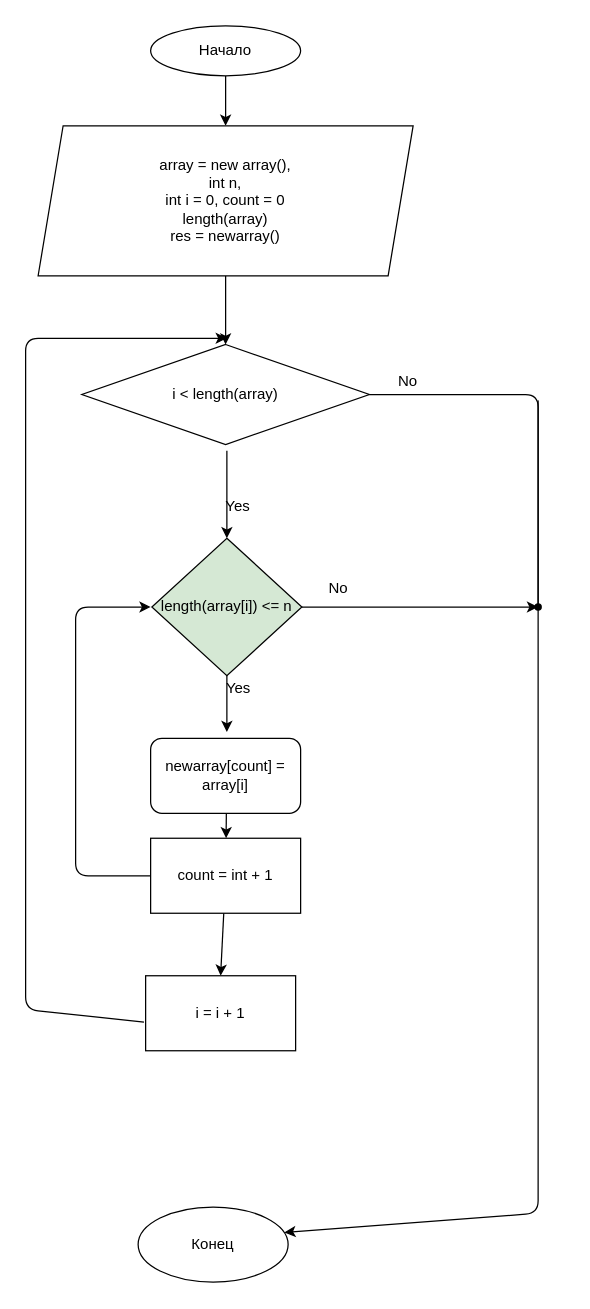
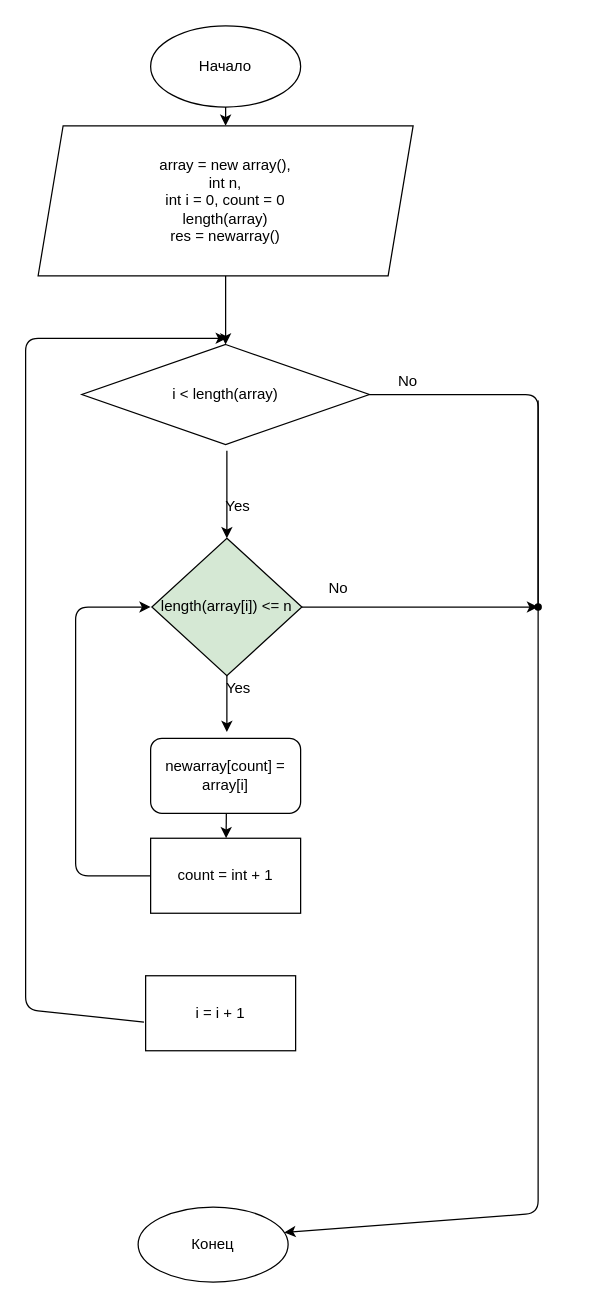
- <mxCell id="3" value="Начало" style="ellipse;whiteSpace=wrap;html=1;" parent="1" vertex="1"><mxGeometry x="120" y="20" width="120" height="40" as="geometry" /></mxCell>
+ <mxCell id="3" value="Начало" style="ellipse;whiteSpace=wrap;html=1;" parent="1" vertex="1"><mxGeometry x="120" y="20" width="120" height="65" as="geometry" /></mxCell>
- <mxCell id="18" value="" style="edgeStyle=none;html=1;entryX=0.5;entryY=0;entryDx=0;entryDy=0;" parent="1" source="20" target="24" edge="1"><mxGeometry relative="1" as="geometry"><mxPoint x="192.5" y="750" as="targetPoint" /></mxGeometry></mxCell>
